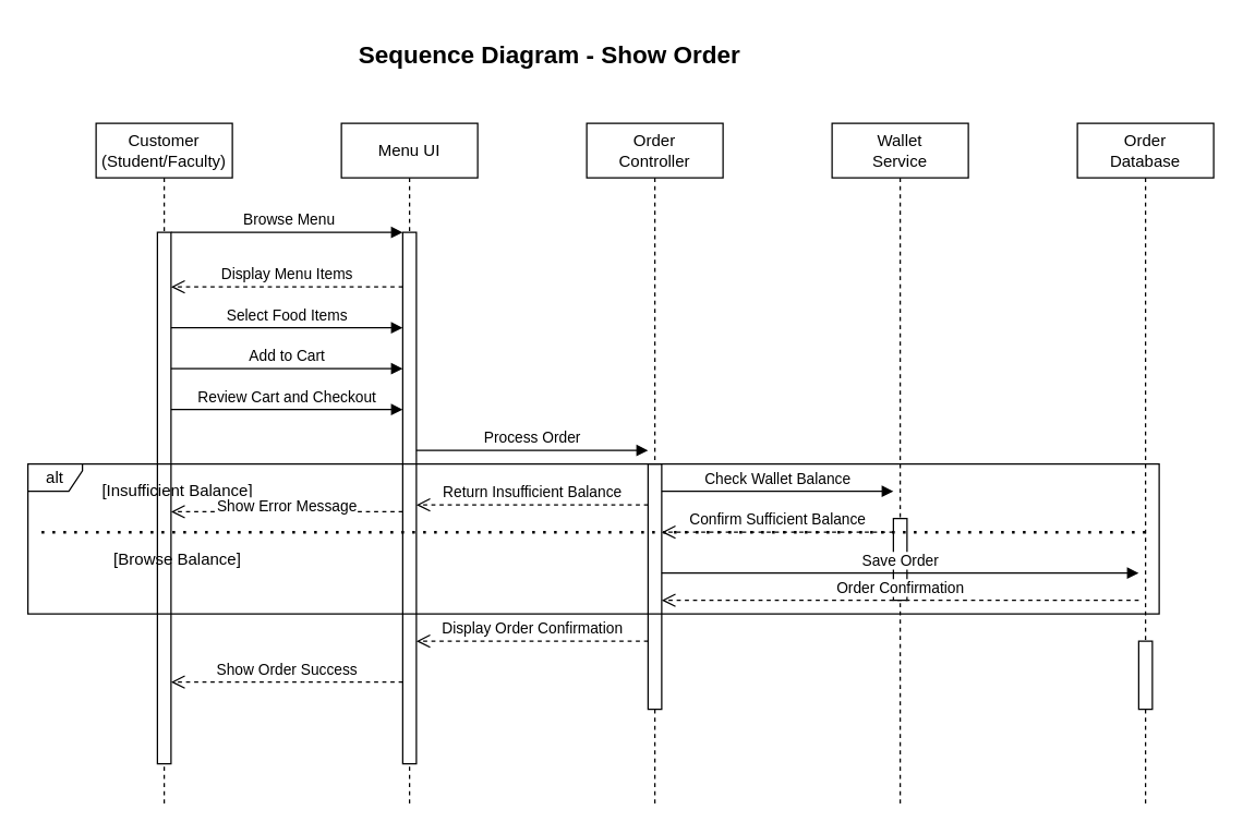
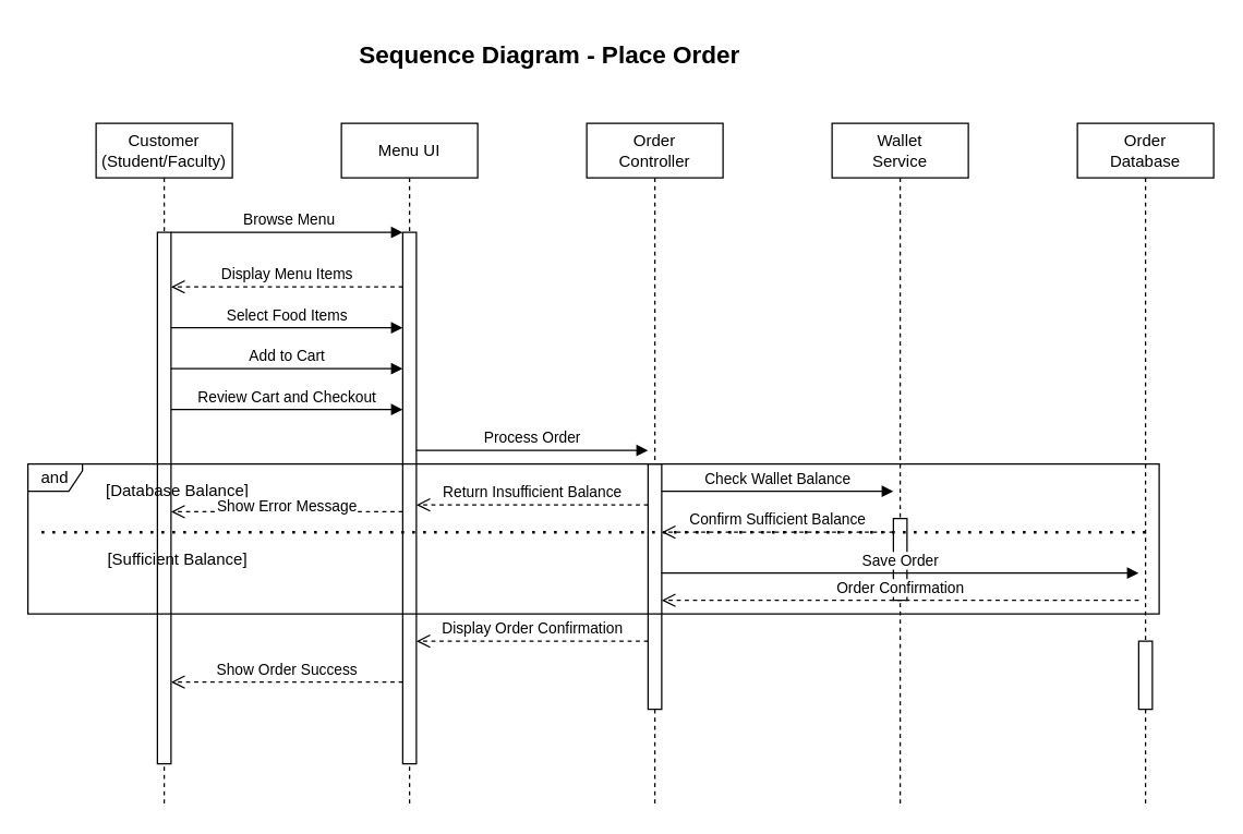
- <mxCell id="30" value="&lt;b&gt;&lt;font style=&quot;font-size: 18px;&quot;&gt;Sequence Diagram - Show Order&amp;nbsp;&lt;/font&gt;&lt;/b&gt;" style="text;html=1;align=center;verticalAlign=middle;resizable=0;points=[];autosize=1;strokeColor=none;fillColor=none;" vertex="1" parent="1"><mxGeometry x="250" y="20" width="310" height="40" as="geometry" /></mxCell>
+ <mxCell id="30" value="&lt;b&gt;&lt;font style=&quot;font-size: 18px;&quot;&gt;Sequence Diagram - Place Order&amp;nbsp;&lt;/font&gt;&lt;/b&gt;" style="text;html=1;align=center;verticalAlign=middle;resizable=0;points=[];autosize=1;strokeColor=none;fillColor=none;" vertex="1" parent="1"><mxGeometry x="250" y="20" width="310" height="40" as="geometry" /></mxCell>
- <mxCell id="24" value="alt" style="shape=umlFrame;whiteSpace=wrap;html=1;width=40;height=20;" parent="1" vertex="1"><mxGeometry x="20" y="340" width="830" height="110" as="geometry" /></mxCell>
+ <mxCell id="24" value="and" style="shape=umlFrame;whiteSpace=wrap;html=1;width=40;height=20;" parent="1" vertex="1"><mxGeometry x="20" y="340" width="830" height="110" as="geometry" /></mxCell>
- <mxCell id="25" value="[Insufficient Balance]" style="text;html=1;strokeColor=none;fillColor=none;align=center;verticalAlign=middle;whiteSpace=wrap;rounded=0;" parent="1" vertex="1"><mxGeometry x="70" y="350" width="120" height="20" as="geometry" /></mxCell>
+ <mxCell id="25" value="[Database Balance]" style="text;html=1;strokeColor=none;fillColor=none;align=center;verticalAlign=middle;whiteSpace=wrap;rounded=0;" parent="1" vertex="1"><mxGeometry x="70" y="350" width="120" height="20" as="geometry" /></mxCell>
- <mxCell id="29" value="[Browse Balance]" style="text;html=1;strokeColor=none;fillColor=none;align=center;verticalAlign=middle;whiteSpace=wrap;rounded=0;" parent="1" vertex="1"><mxGeometry x="70" y="400" width="120" height="20" as="geometry" /></mxCell>
+ <mxCell id="29" value="[Sufficient Balance]" style="text;html=1;strokeColor=none;fillColor=none;align=center;verticalAlign=middle;whiteSpace=wrap;rounded=0;" parent="1" vertex="1"><mxGeometry x="70" y="400" width="120" height="20" as="geometry" /></mxCell>
